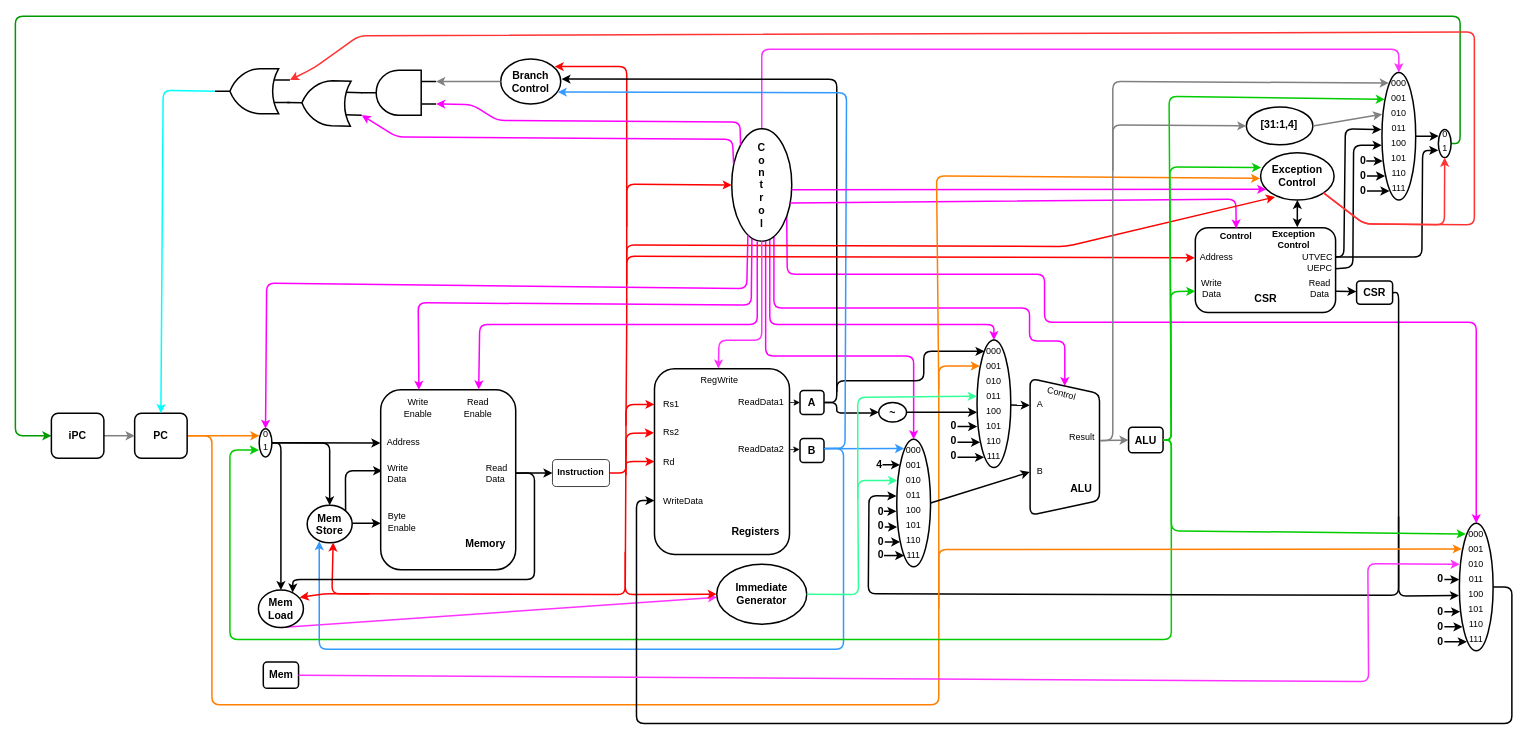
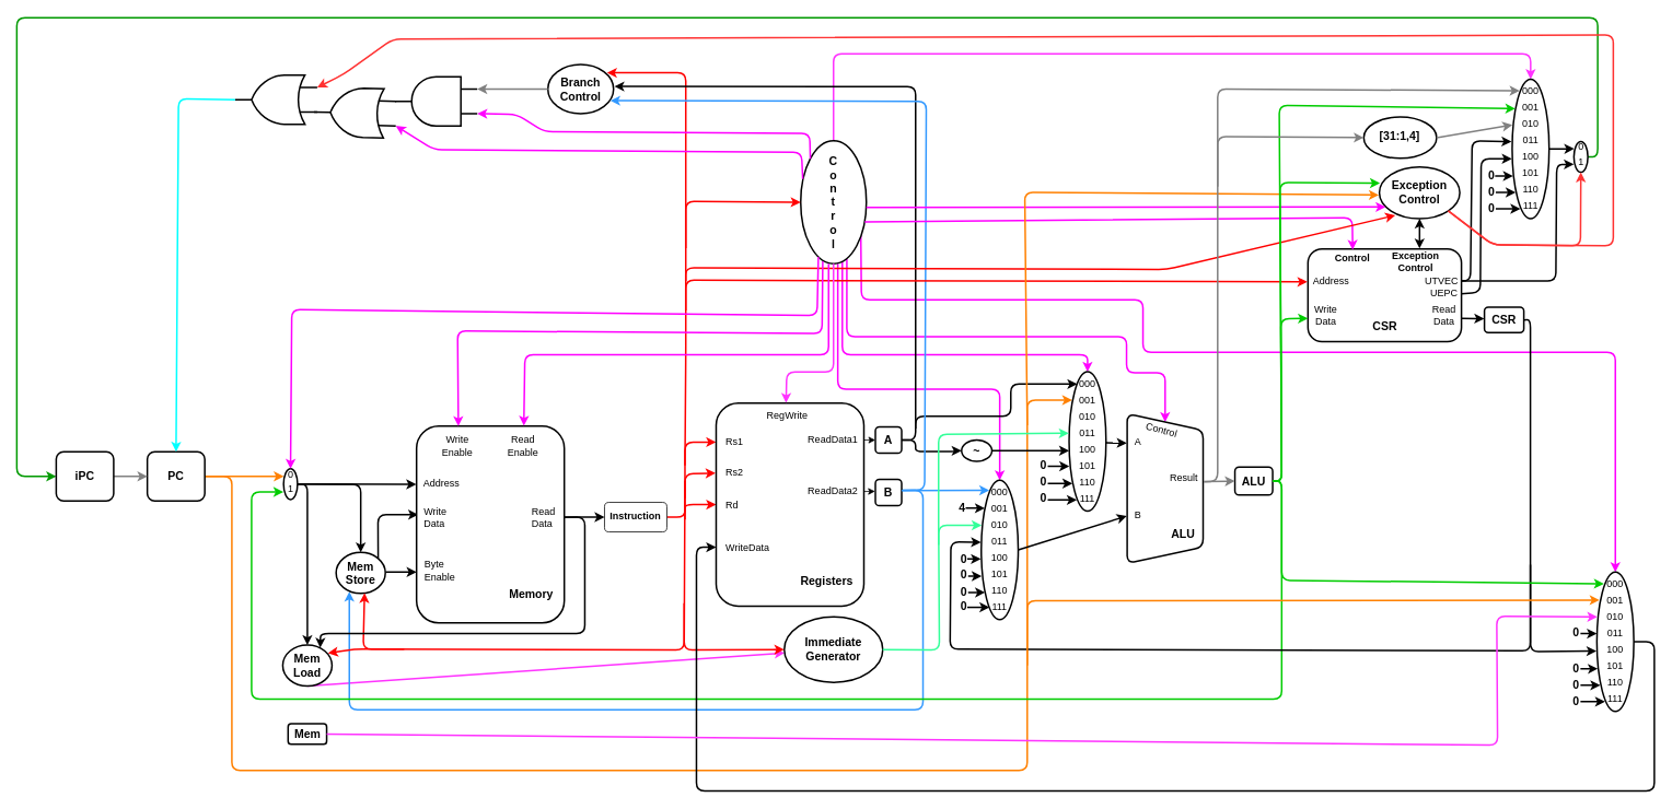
- <mxCell id="188" value="&lt;b&gt;&lt;font style=&quot;font-size: 14px&quot;&gt;Mem&lt;/font&gt;&lt;/b&gt;" style="rounded=1;whiteSpace=wrap;html=1;strokeWidth=2;" vertex="1" parent="1"><mxGeometry x="350.5" y="881.86" width="47" height="35" as="geometry" /></mxCell>
+ <mxCell id="188" value="&lt;b&gt;&lt;font style=&quot;font-size: 14px&quot;&gt;Mem&lt;/font&gt;&lt;/b&gt;" style="rounded=1;whiteSpace=wrap;html=1;strokeWidth=2;" vertex="1" parent="1"><mxGeometry x="350.5" y="881.86" width="47" height="25" as="geometry" /></mxCell>
